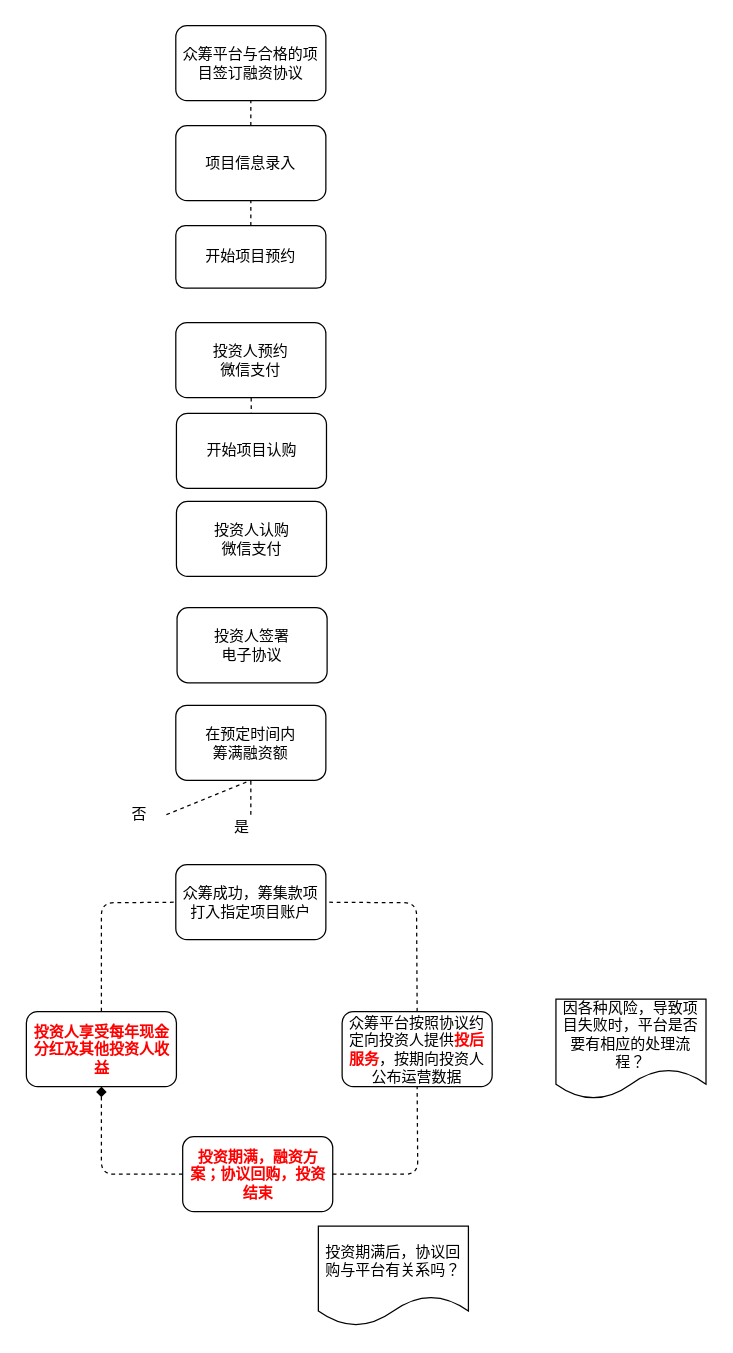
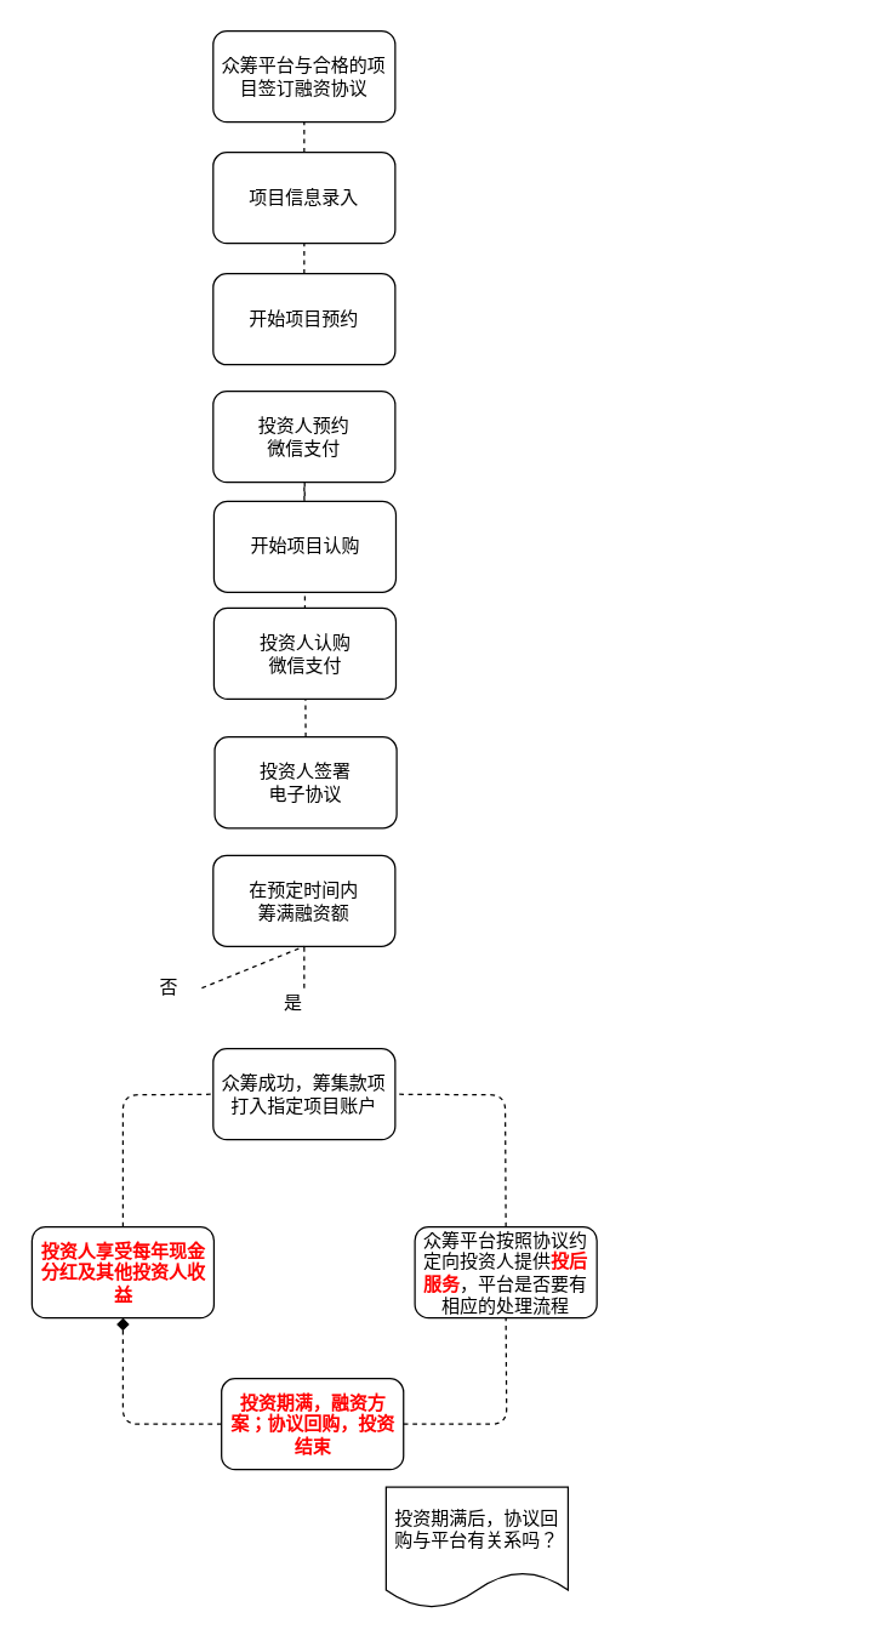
- <mxCell id="4" value="开始项目预约" style="rounded=1;whiteSpace=wrap;html=1;" parent="1" vertex="1"><mxGeometry x="140" y="180" width="120" height="50" as="geometry" /></mxCell>
+ <mxCell id="4" value="开始项目预约" style="rounded=1;whiteSpace=wrap;html=1;" parent="1" vertex="1"><mxGeometry x="140" y="180" width="120" height="60" as="geometry" /></mxCell>
+ <mxCell id="24" value="" style="endArrow=none;dashed=1;html=1;entryX=0.5;entryY=1;entryDx=0;entryDy=0;exitX=0.5;exitY=0;exitDx=0;exitDy=0;" edge="1" parent="1" source="20" target="23"><mxGeometry width="50" height="50" relative="1" as="geometry"><mxPoint x="201" y="486" as="sourcePoint" /><mxPoint x="200" y="240" as="targetPoint" /></mxGeometry></mxCell>
- <mxCell id="8" value="众筹平台按照协议约定向投资人提供&lt;b&gt;&lt;font color=&quot;#ff0000&quot;&gt;投后服务&lt;/font&gt;&lt;/b&gt;，按期向投资人公布运营数据" style="rounded=1;whiteSpace=wrap;html=1;" parent="1" vertex="1"><mxGeometry x="273" y="808.5" width="120" height="60" as="geometry" /></mxCell>
+ <mxCell id="8" value="众筹平台按照协议约定向投资人提供&lt;b&gt;&lt;font color=&quot;#ff0000&quot;&gt;投后服务&lt;/font&gt;&lt;/b&gt;，平台是否要有相应的处理流程" style="rounded=1;whiteSpace=wrap;html=1;" parent="1" vertex="1"><mxGeometry x="273" y="808.5" width="120" height="60" as="geometry" /></mxCell>
- <mxCell id="27" value="因各种风险，导致项目失败时，平台是否要有相应的处理流程？" style="shape=document;whiteSpace=wrap;html=1;boundedLbl=1;" vertex="1" parent="1"><mxGeometry x="444" y="798.5" width="120" height="80" as="geometry" /></mxCell>
